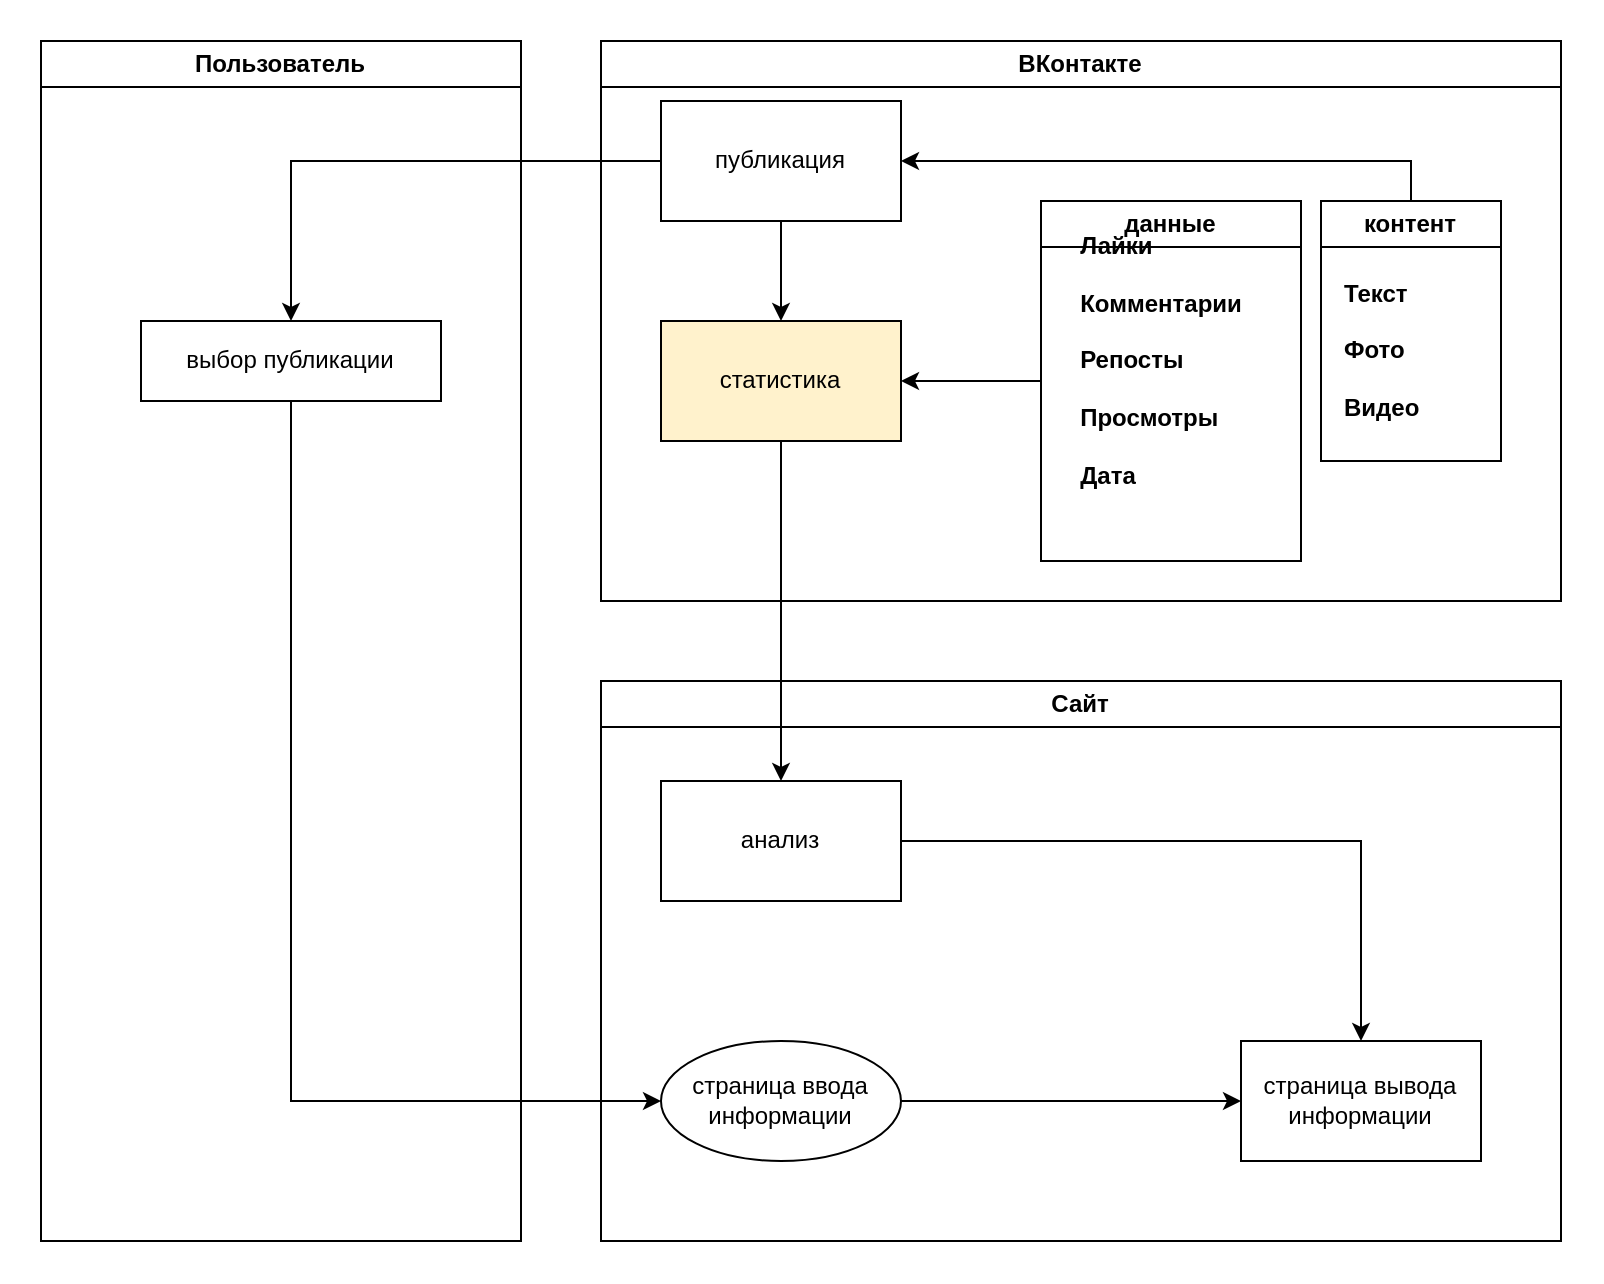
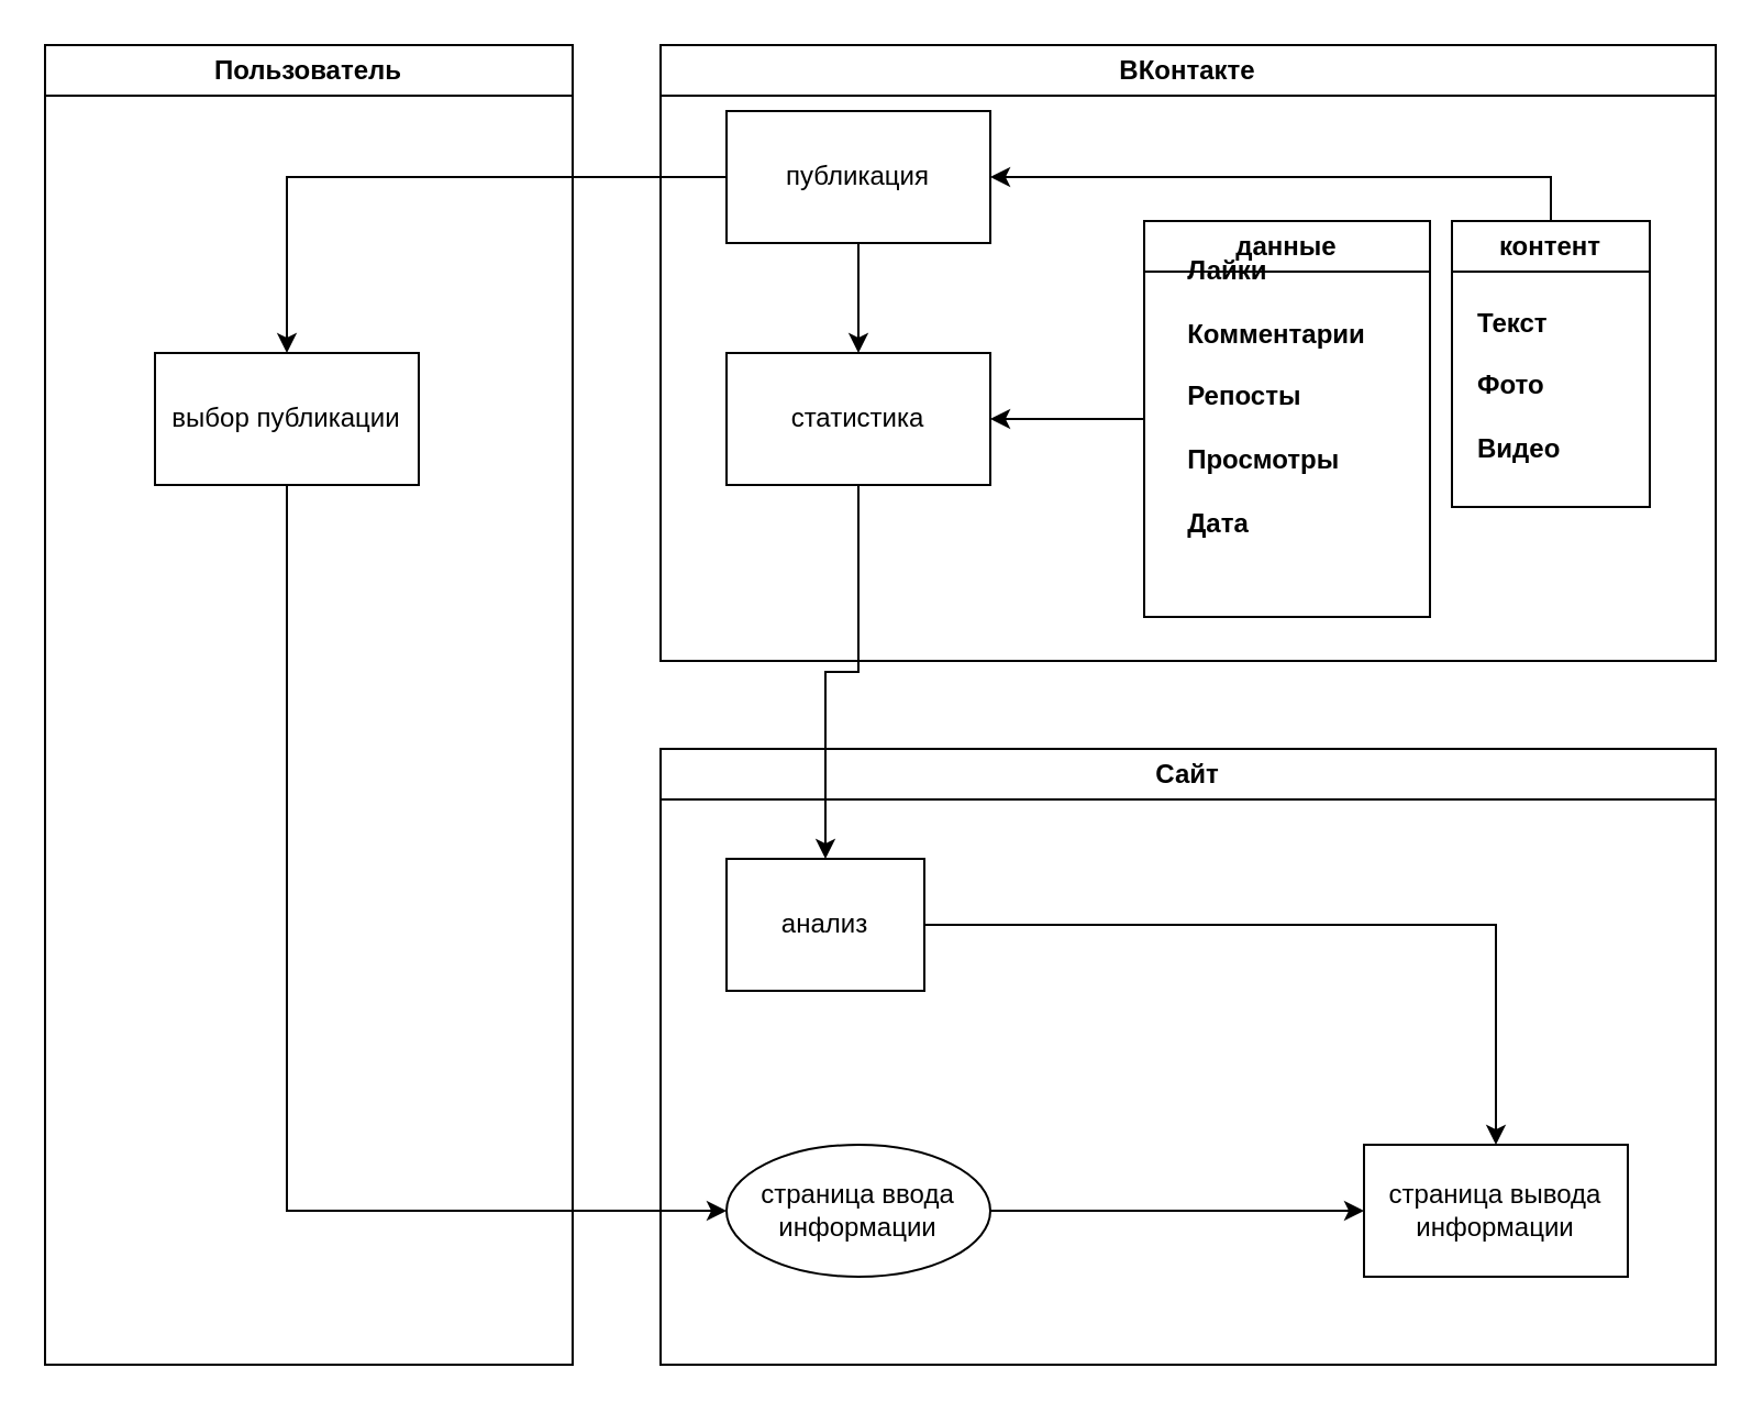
- <mxCell id="3" value="выбор публикации" style="rounded=0;whiteSpace=wrap;html=1;" vertex="1" parent="2"><mxGeometry x="50" y="140" width="150" height="40" as="geometry" /></mxCell>
+ <mxCell id="3" value="выбор публикации" style="rounded=0;whiteSpace=wrap;html=1;" vertex="1" parent="2"><mxGeometry x="50" y="140" width="120" height="60" as="geometry" /></mxCell>
- <mxCell id="16" value="статистика" style="rounded=0;whiteSpace=wrap;html=1;fillColor=#fff2cc;" parent="10" vertex="1"><mxGeometry x="30" y="140" width="120" height="60" as="geometry" /></mxCell>
+ <mxCell id="16" value="статистика" style="rounded=0;whiteSpace=wrap;html=1;" parent="10" vertex="1"><mxGeometry x="30" y="140" width="120" height="60" as="geometry" /></mxCell>
- <mxCell id="9" value="анализ" style="rounded=0;whiteSpace=wrap;html=1;" vertex="1" parent="4"><mxGeometry x="30" y="50" width="120" height="60" as="geometry" /></mxCell>
+ <mxCell id="9" value="анализ" style="rounded=0;whiteSpace=wrap;html=1;" vertex="1" parent="4"><mxGeometry x="30" y="50" width="90" height="60" as="geometry" /></mxCell>
